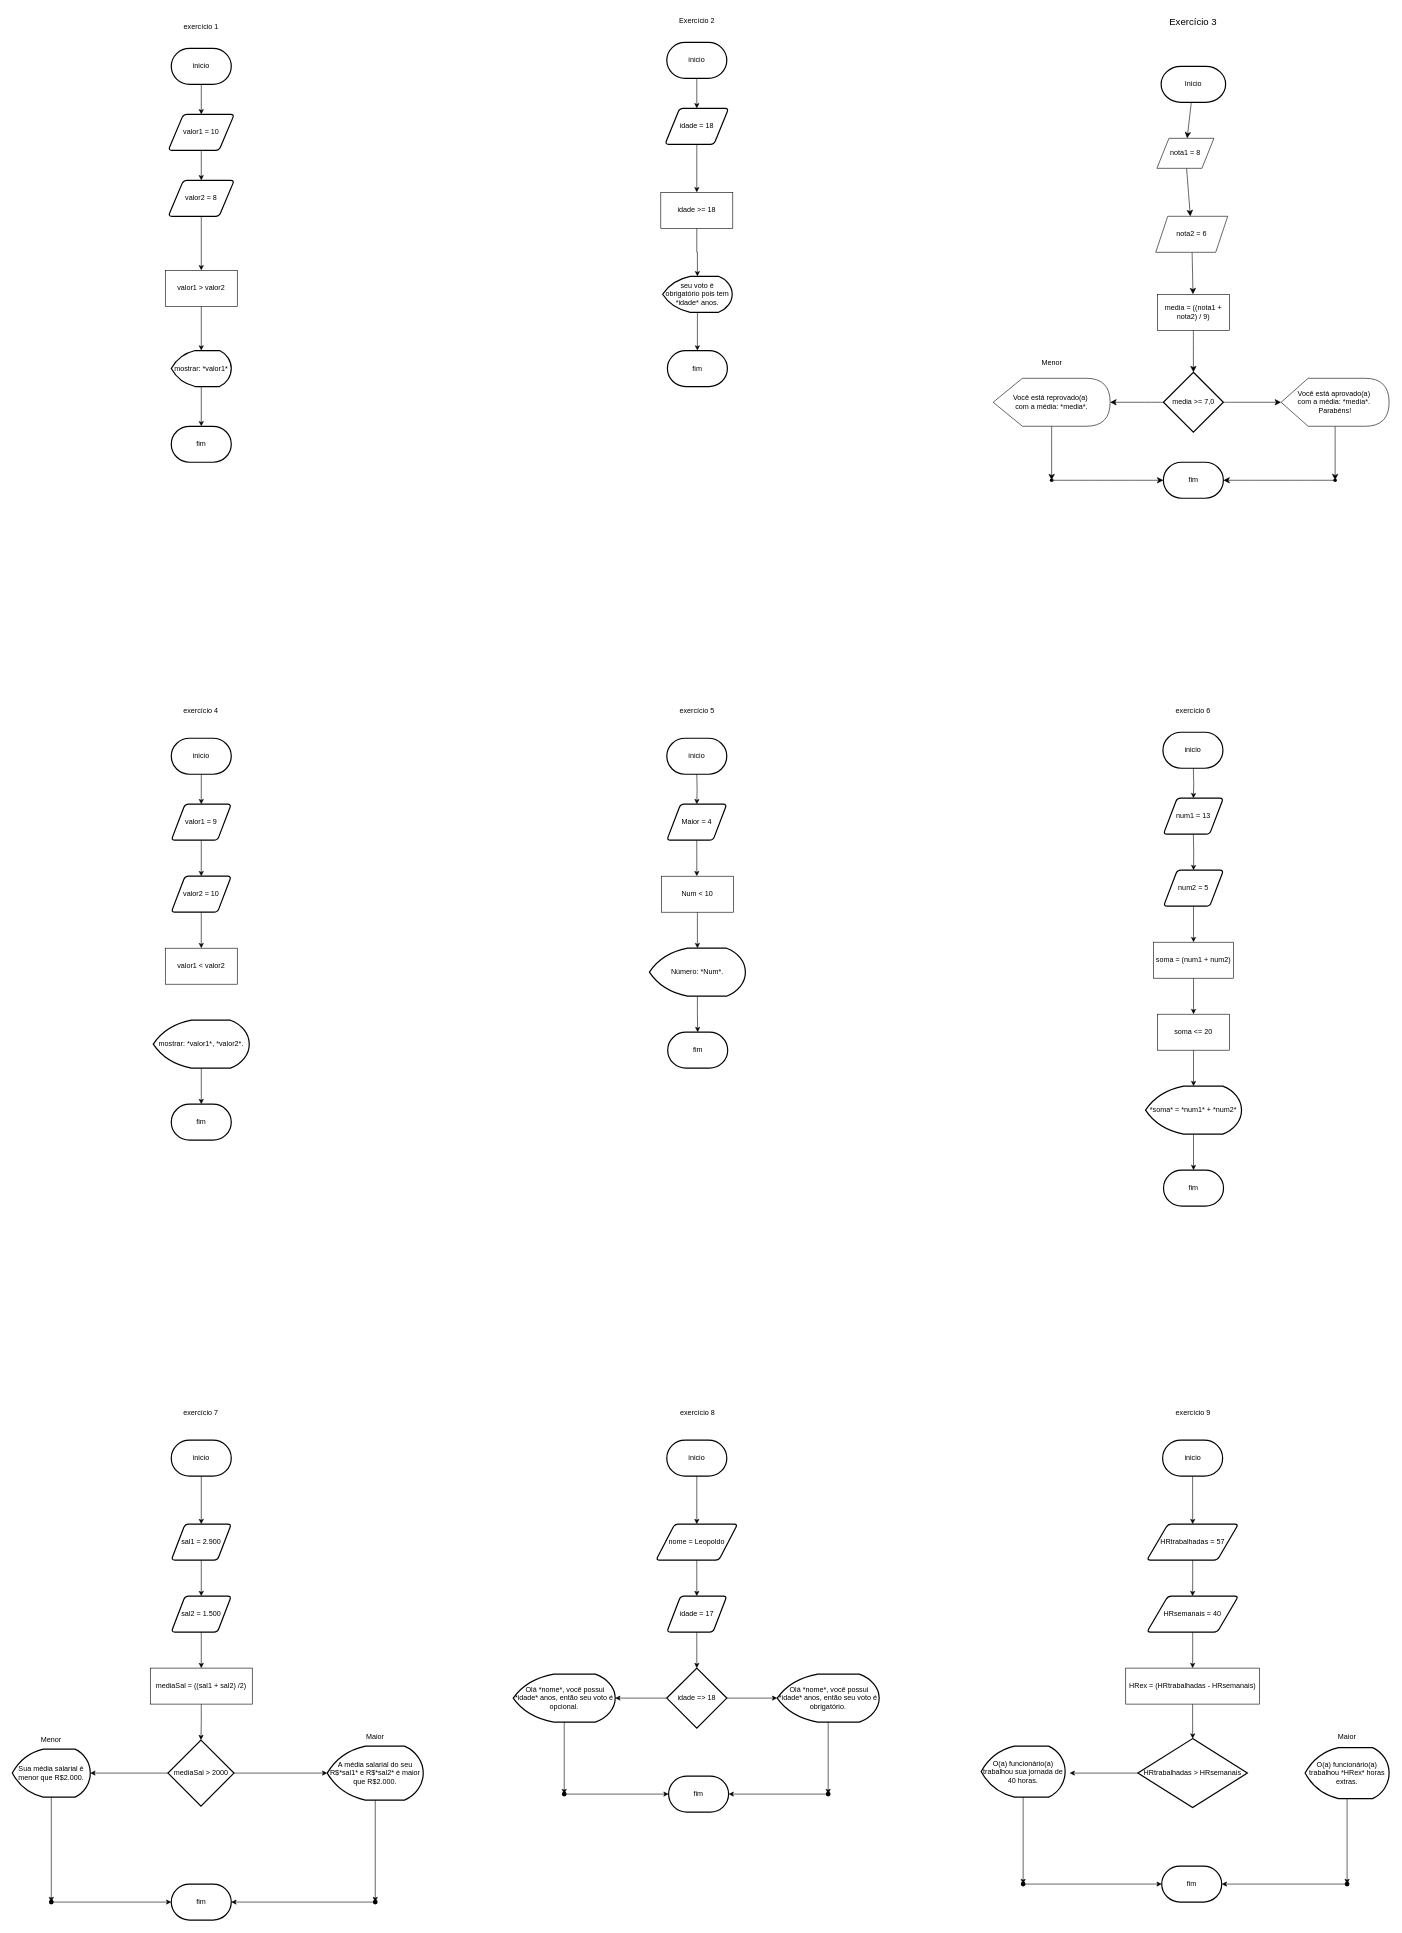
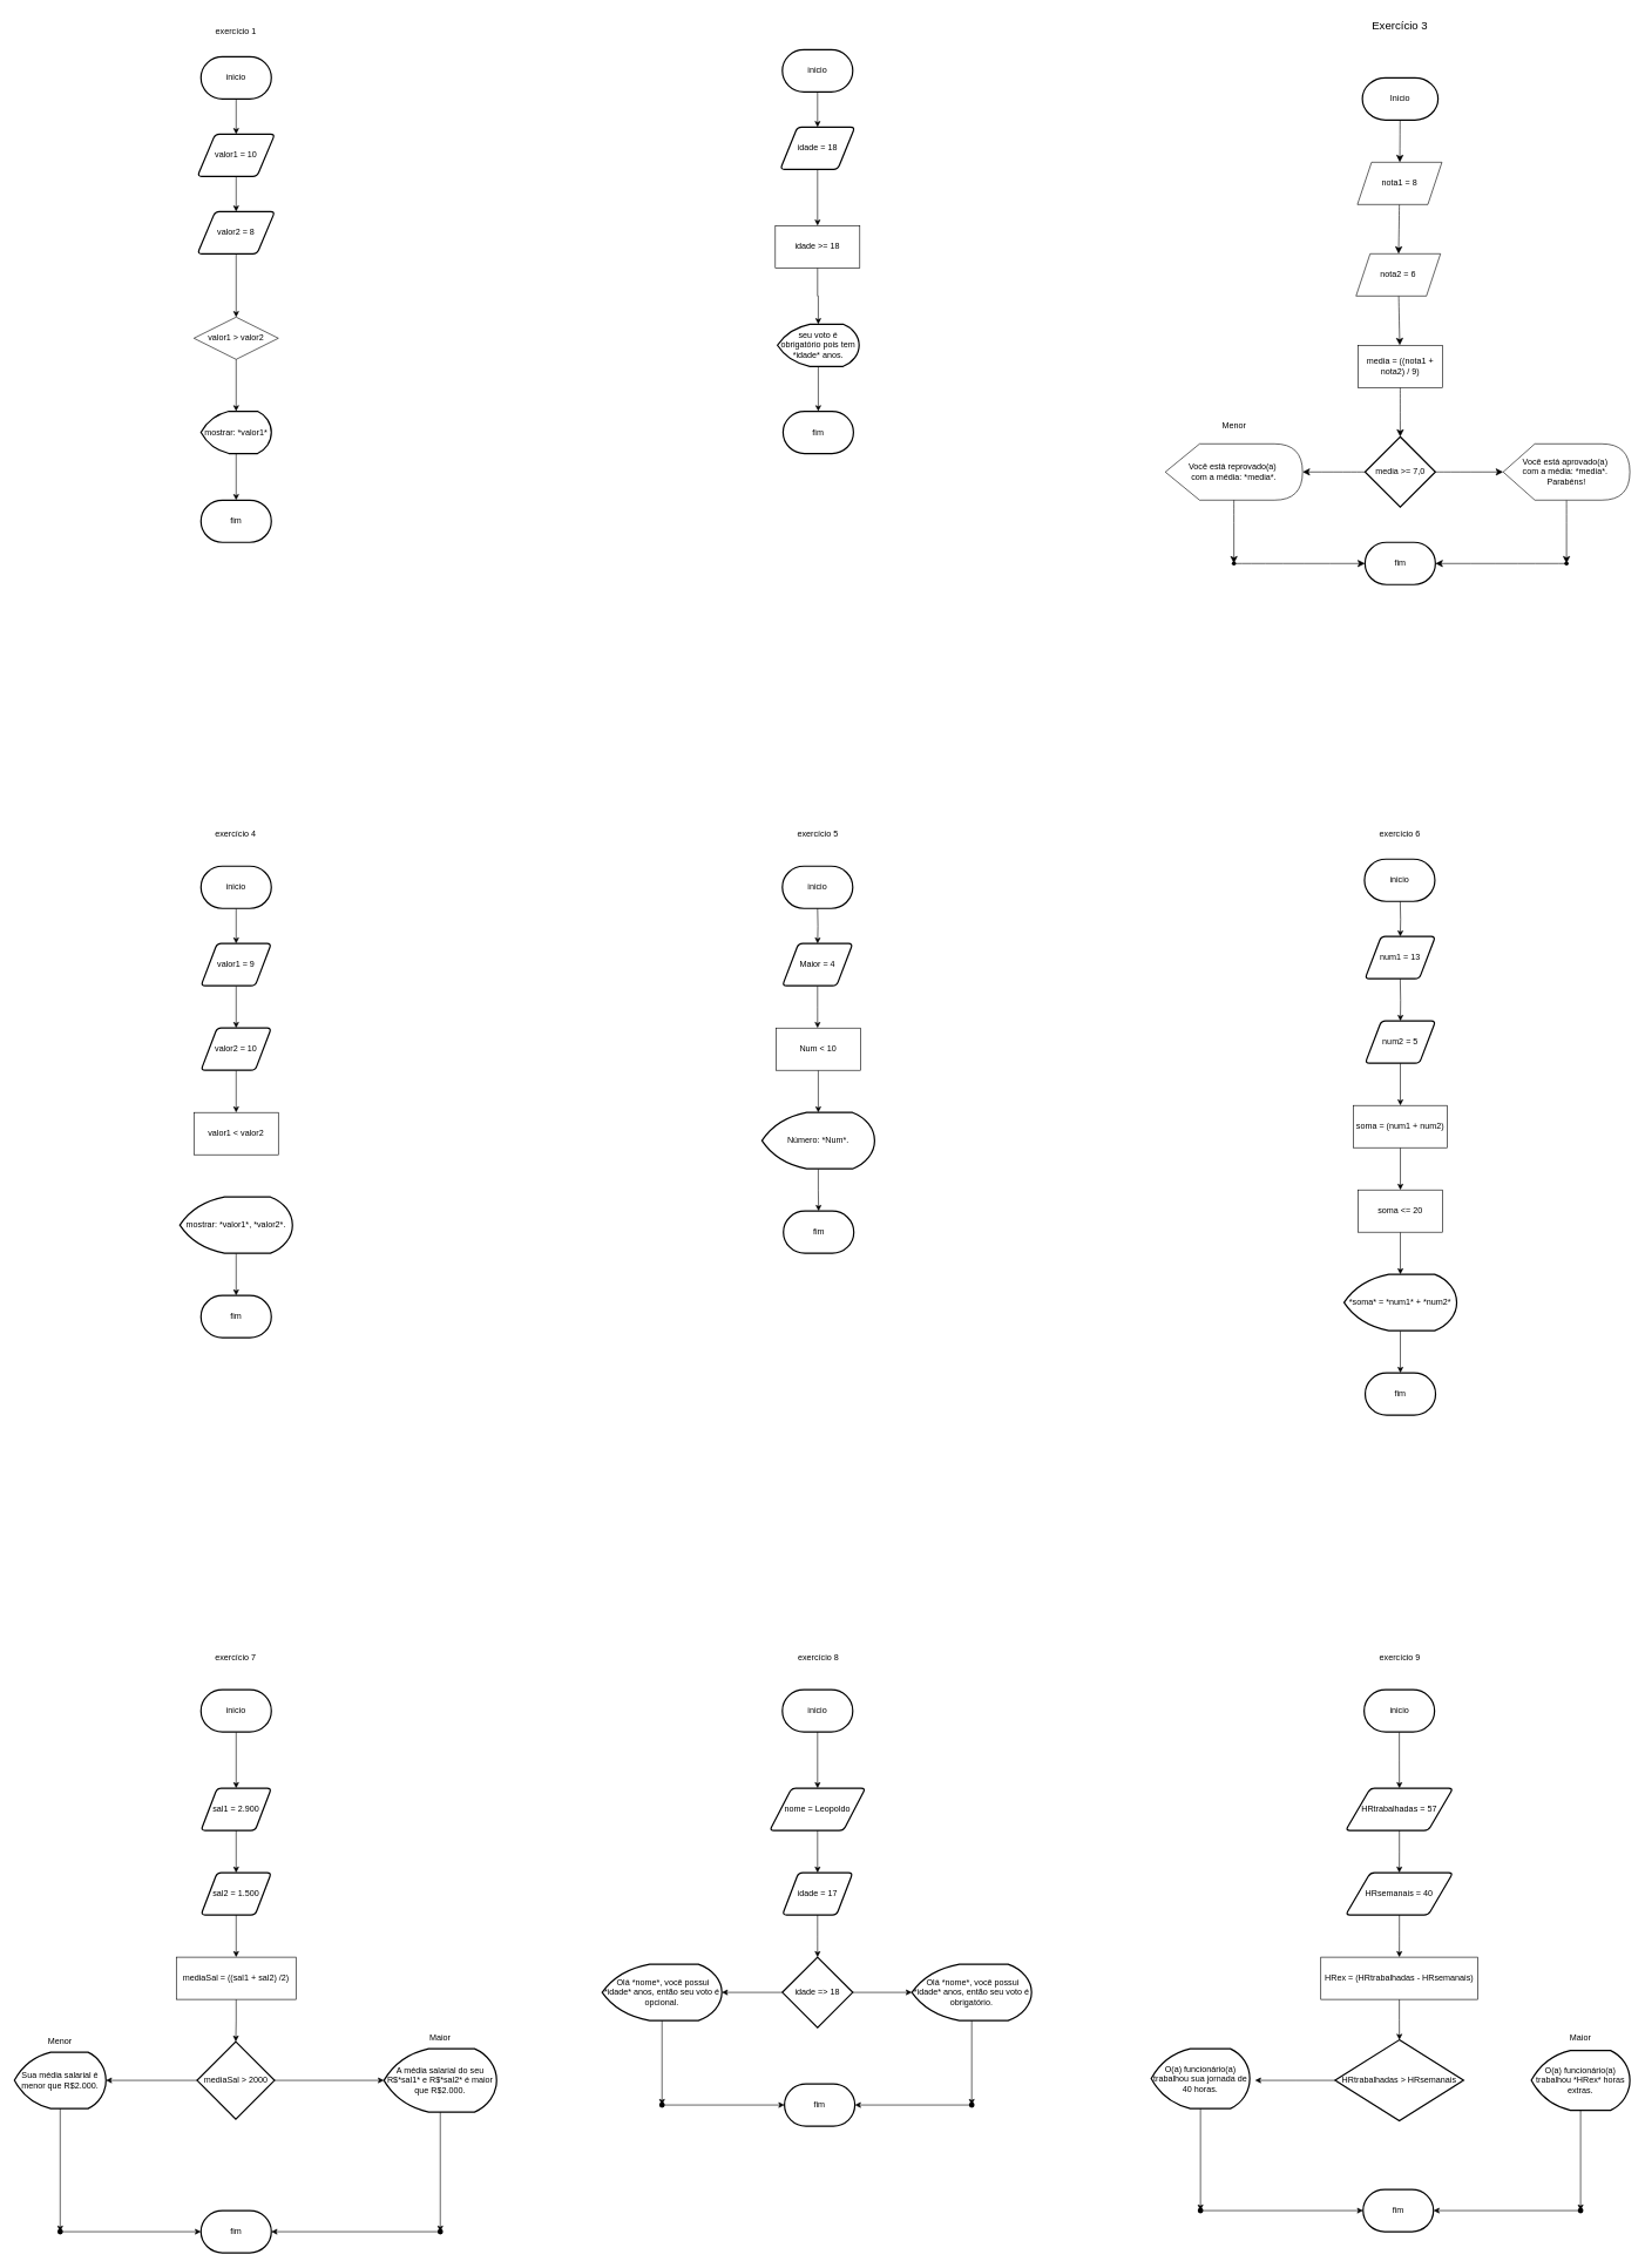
- <mxCell id="27" value="Exercício 2" style="text;html=1;align=center;verticalAlign=middle;whiteSpace=wrap;rounded=0;" parent="1" vertex="1"><mxGeometry x="1124.5" y="20" width="73" height="30" as="geometry" /></mxCell>
- <mxCell id="3" value="nota1 = 8" style="shape=parallelogram;perimeter=parallelogramPerimeter;whiteSpace=wrap;html=1;fixedSize=1;" parent="1" vertex="1"><mxGeometry x="1928" y="230" width="95" height="50" as="geometry" /></mxCell>
+ <mxCell id="3" value="nota1 = 8" style="shape=parallelogram;perimeter=parallelogramPerimeter;whiteSpace=wrap;html=1;fixedSize=1;" parent="1" vertex="1"><mxGeometry x="1928" y="230" width="120" height="60" as="geometry" /></mxCell>
- <mxCell id="80" value="valor1 &amp;gt; valor2" style="rounded=0;whiteSpace=wrap;html=1;" vertex="1" parent="1"><mxGeometry x="275" y="450" width="120" height="60" as="geometry" /></mxCell>
+ <mxCell id="80" value="valor1 &amp;gt; valor2" style="rhombus;whiteSpace=wrap;html=1;" vertex="1" parent="1"><mxGeometry x="275" y="450" width="120" height="60" as="geometry" /></mxCell>
